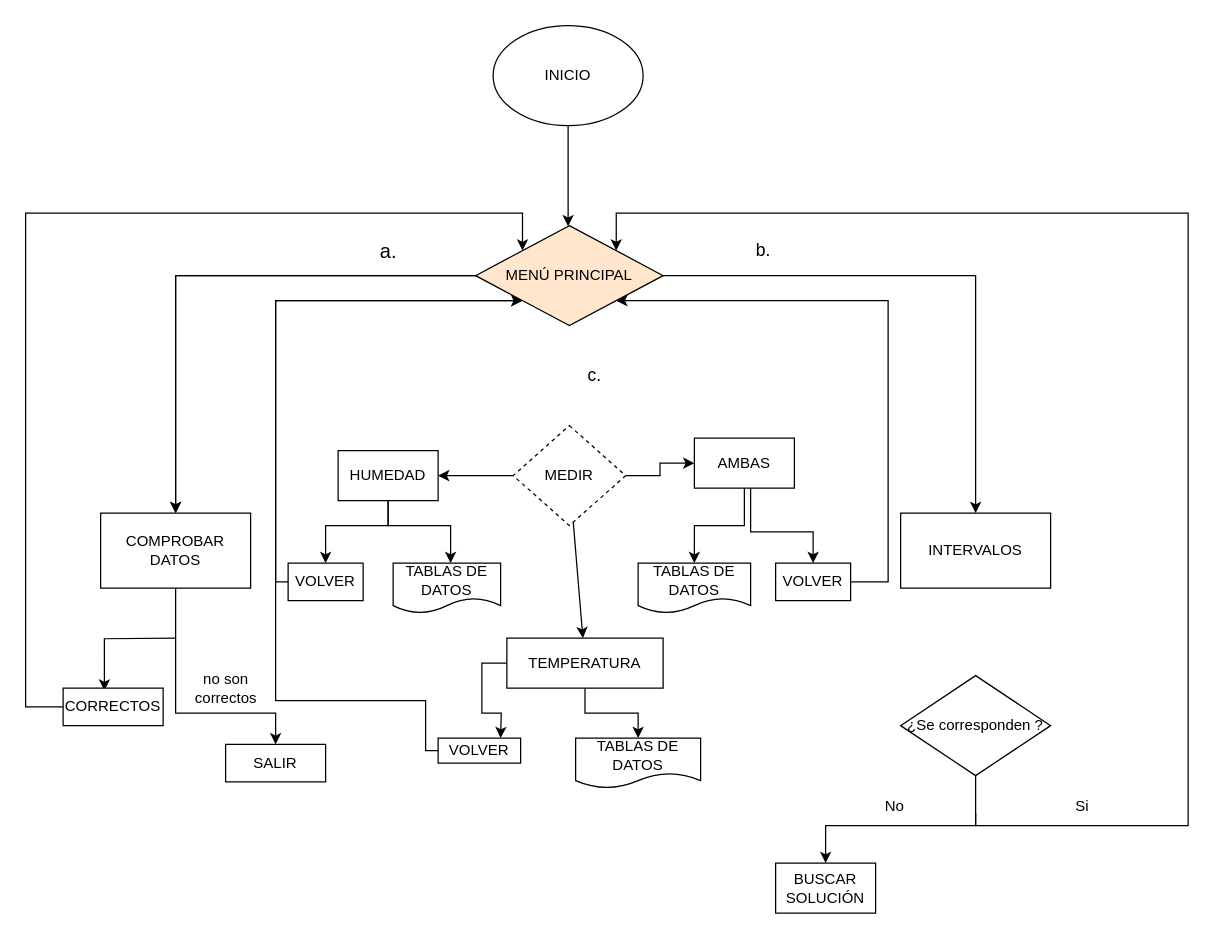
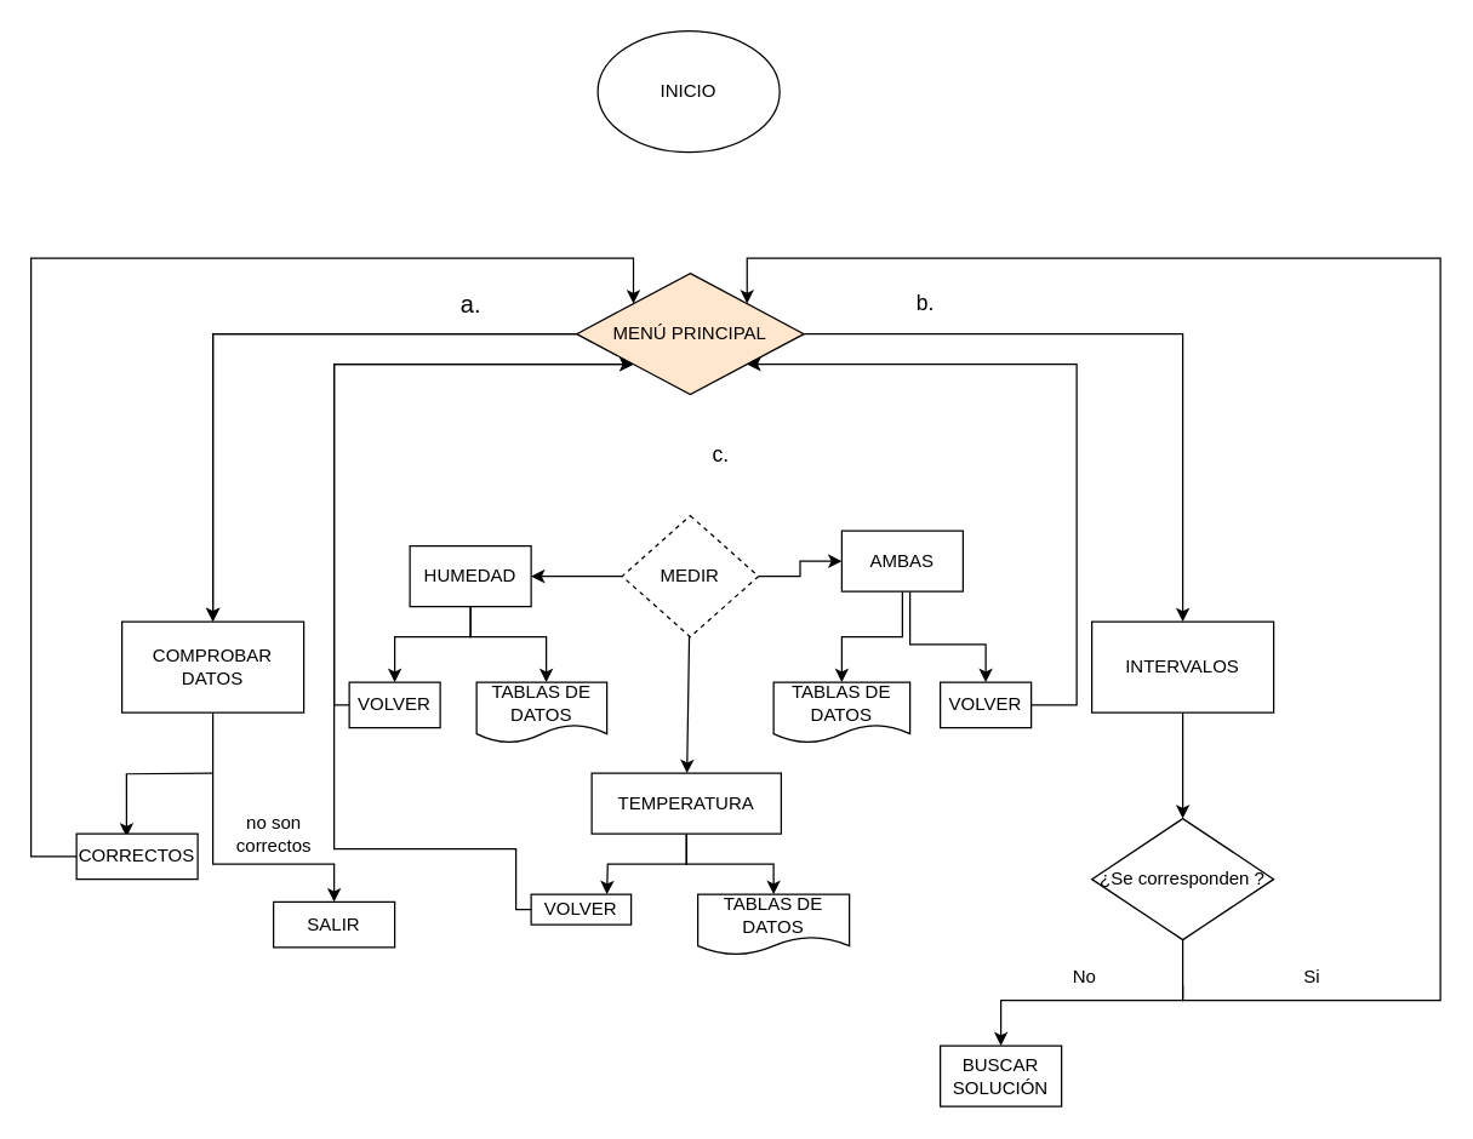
- <mxCell id="2" value="" style="edgeStyle=orthogonalEdgeStyle;rounded=0;orthogonalLoop=1;jettySize=auto;html=1;" parent="1" source="3" target="7" edge="1"><mxGeometry relative="1" as="geometry"><Array as="points"><mxPoint x="454" y="180" /><mxPoint x="454" y="180" /></Array></mxGeometry></mxCell>
+ <mxCell id="31" value="" style="edgeStyle=orthogonalEdgeStyle;rounded=0;orthogonalLoop=1;jettySize=auto;html=1;" edge="1" parent="1" source="32" target="35"><mxGeometry relative="1" as="geometry" /></mxCell>
- <mxCell id="20" value="TEMPERATURA" style="whiteSpace=wrap;html=1;" parent="1" vertex="1"><mxGeometry x="405" y="510" width="125" height="40" as="geometry" /></mxCell>
+ <mxCell id="20" value="TEMPERATURA" style="whiteSpace=wrap;html=1;" parent="1" vertex="1"><mxGeometry x="390" y="510" width="125" height="40" as="geometry" /></mxCell>
